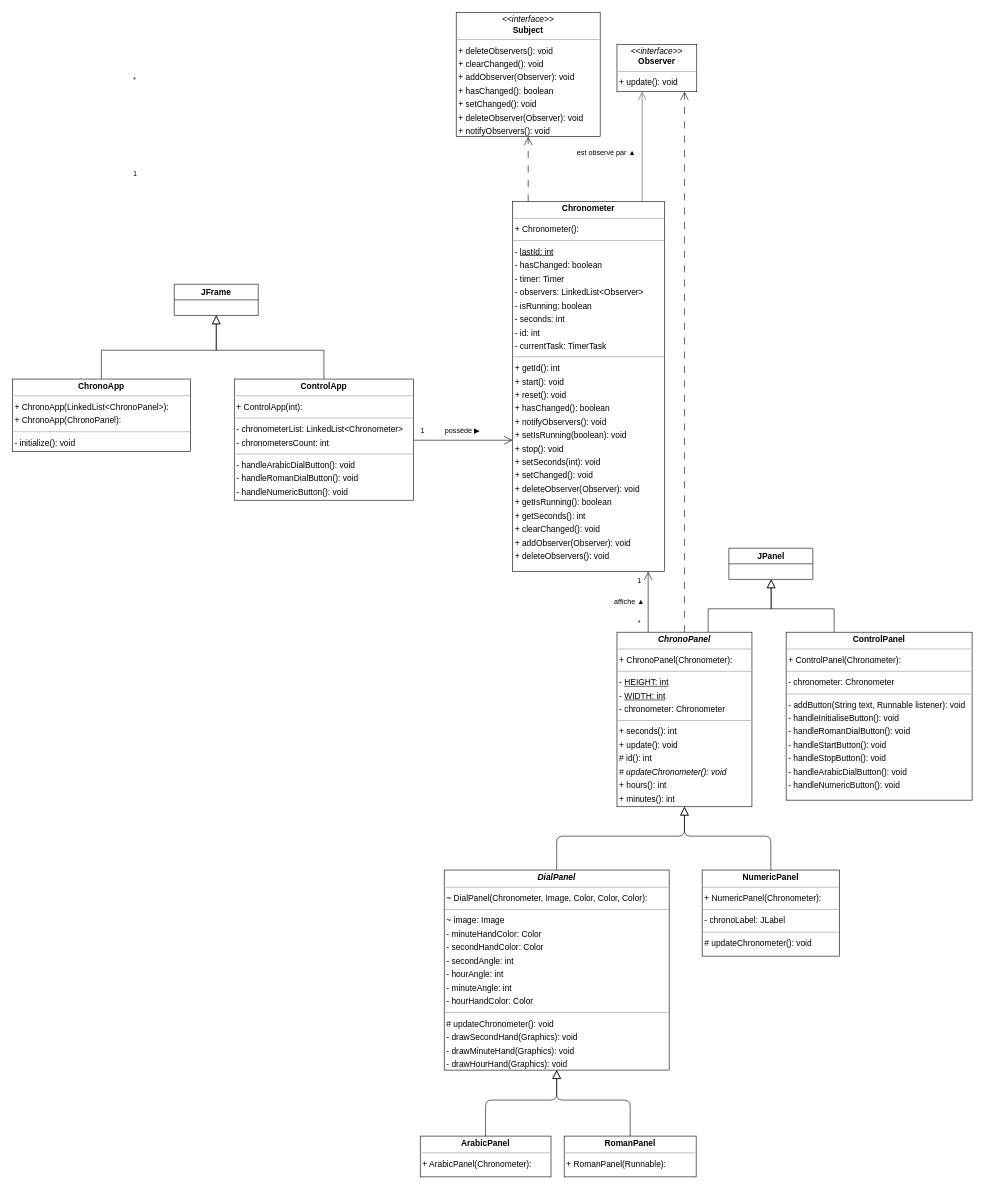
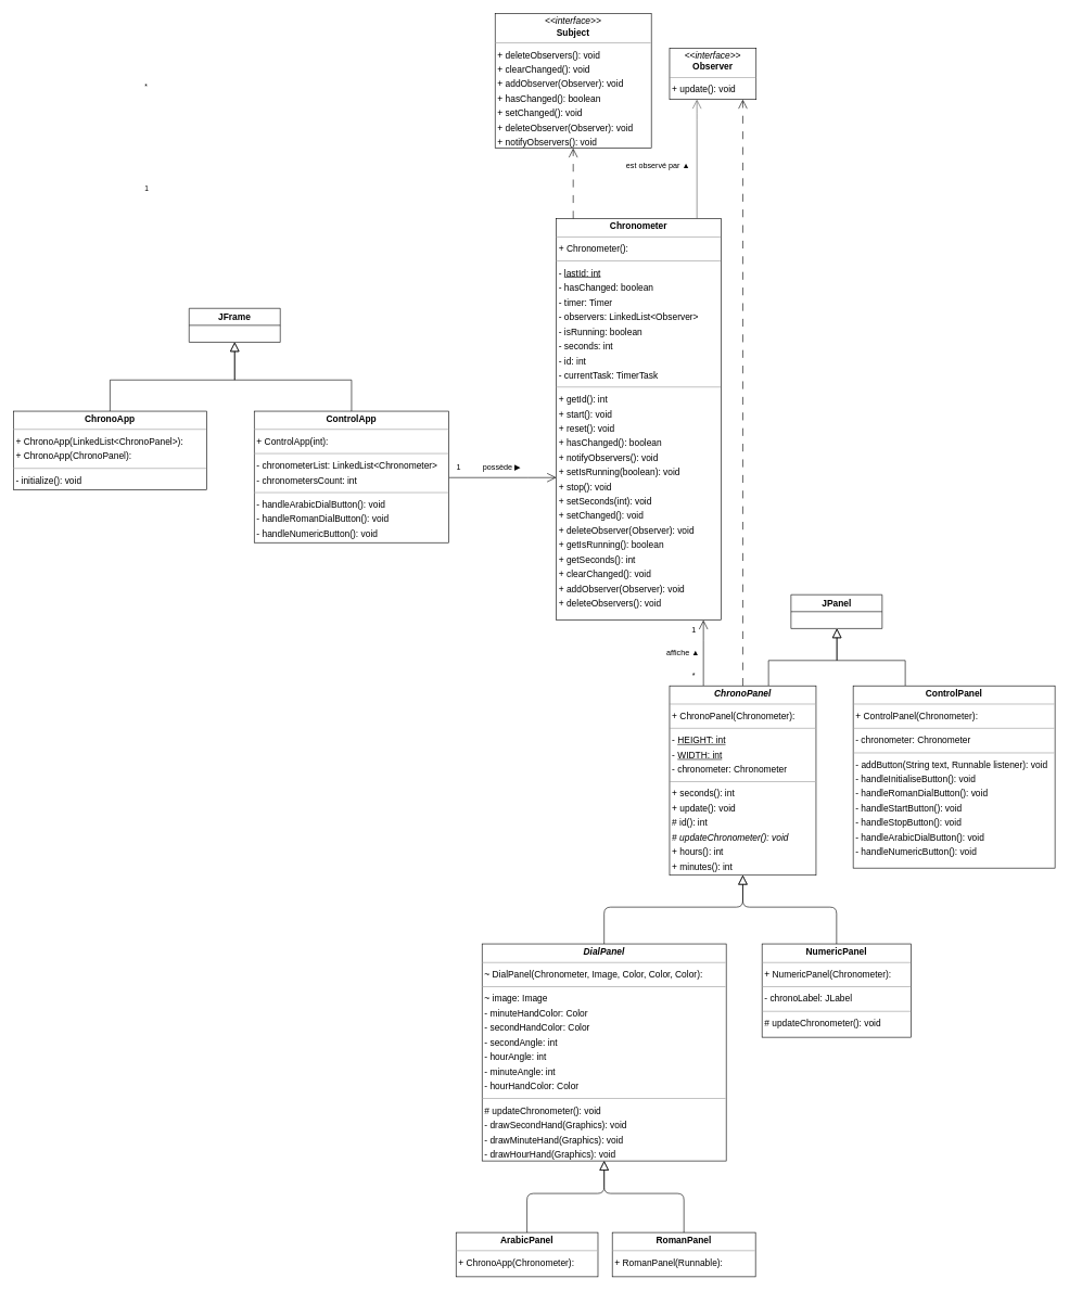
- <mxCell id="2" value="&lt;p style=&quot;margin:0px;margin-top:4px;text-align:center;&quot;&gt;&lt;b&gt;ArabicPanel&lt;/b&gt;&lt;/p&gt;&lt;hr size=&quot;1&quot;/&gt;&lt;p style=&quot;margin:0 0 0 4px;line-height:1.6;&quot;&gt;+ ArabicPanel(Chronometer): &lt;/p&gt;" style="verticalAlign=top;align=left;overflow=fill;fontSize=14;fontFamily=Helvetica;html=1;rounded=0;shadow=0;comic=0;labelBackgroundColor=none;strokeWidth=1;" parent="1" vertex="1"><mxGeometry x="700" y="1893" width="218" height="68" as="geometry" /></mxCell>
+ <mxCell id="2" value="&lt;p style=&quot;margin:0px;margin-top:4px;text-align:center;&quot;&gt;&lt;b&gt;ArabicPanel&lt;/b&gt;&lt;/p&gt;&lt;hr size=&quot;1&quot;/&gt;&lt;p style=&quot;margin:0 0 0 4px;line-height:1.6;&quot;&gt;+ ChronoApp(Chronometer): &lt;/p&gt;" style="verticalAlign=top;align=left;overflow=fill;fontSize=14;fontFamily=Helvetica;html=1;rounded=0;shadow=0;comic=0;labelBackgroundColor=none;strokeWidth=1;" parent="1" vertex="1"><mxGeometry x="700" y="1893" width="218" height="68" as="geometry" /></mxCell>
